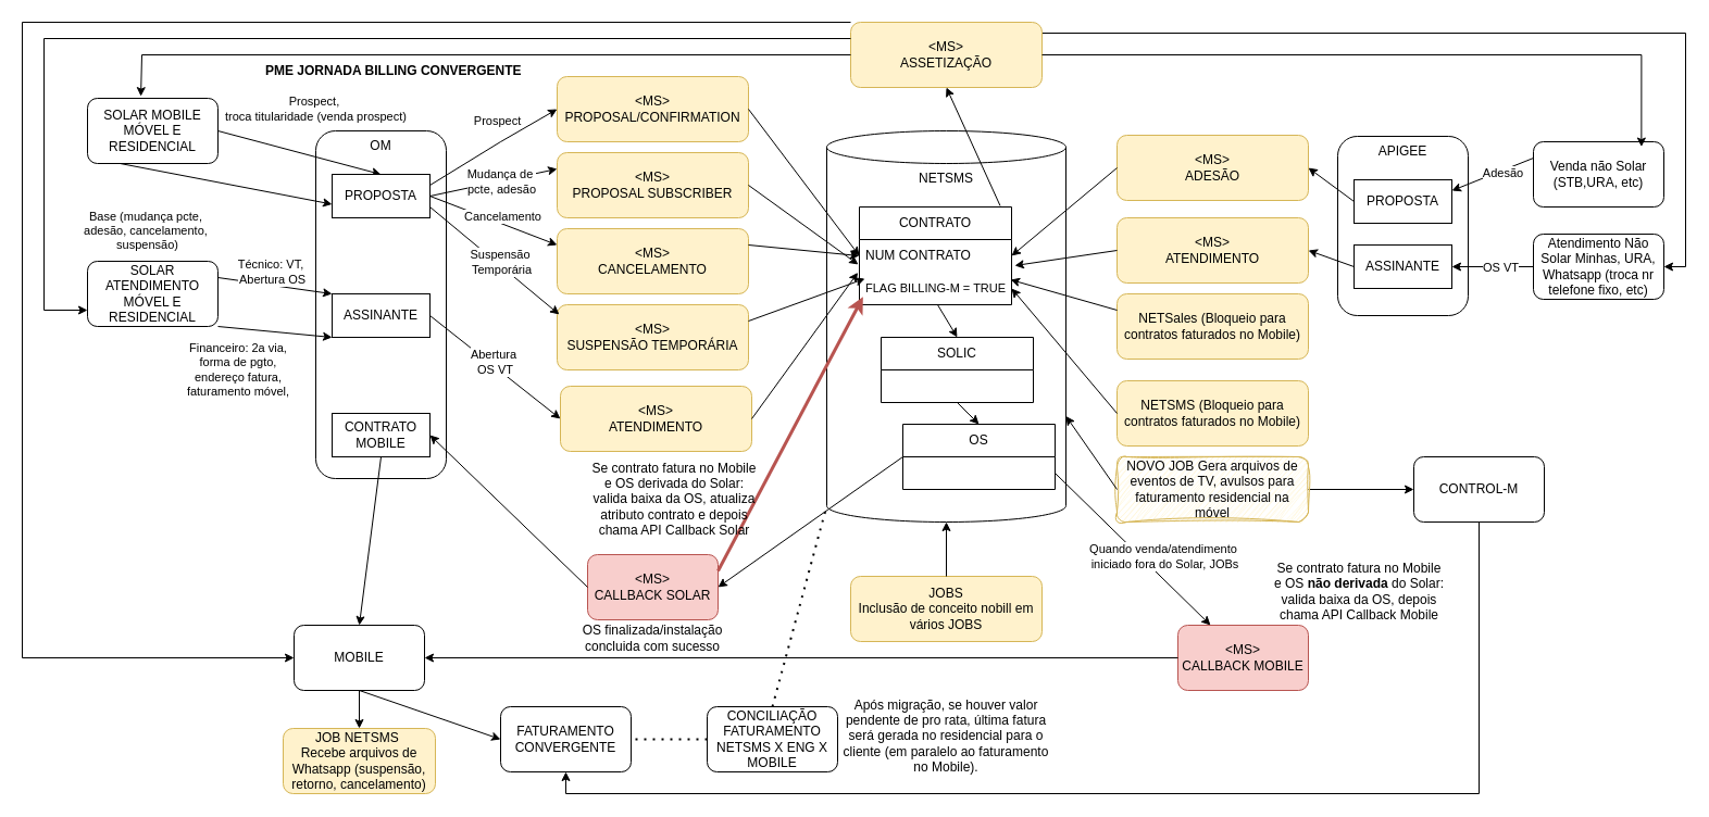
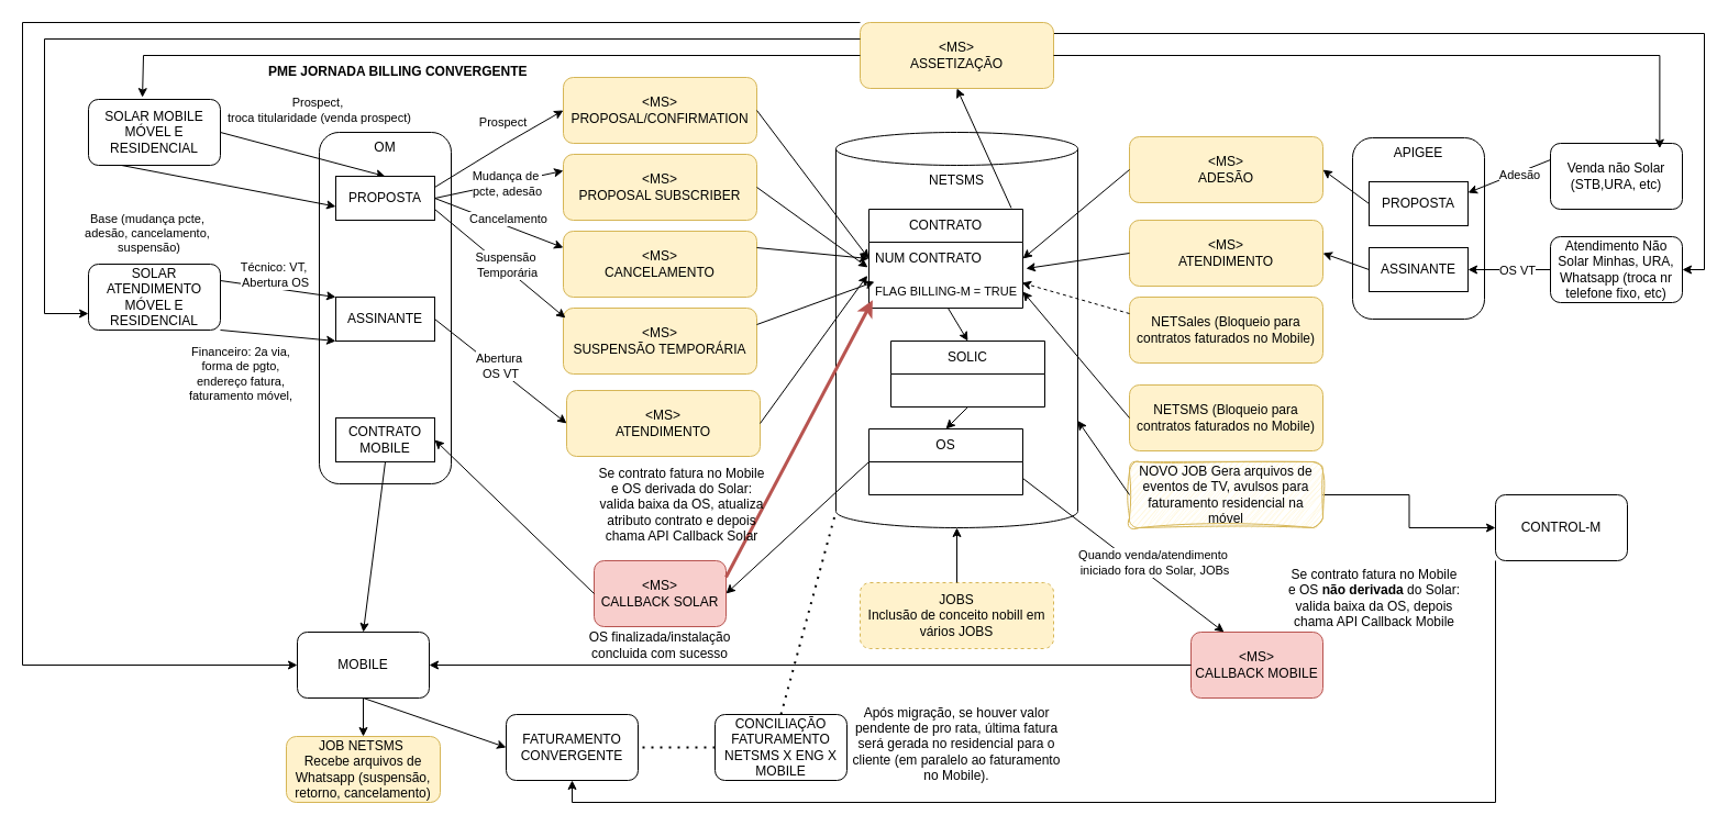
- <mxCell id="91" value="" style="endArrow=classic;html=1;rounded=0;entryX=0.993;entryY=0.233;entryDx=0;entryDy=0;exitX=0;exitY=0.25;exitDx=0;exitDy=0;entryPerimeter=0;" edge="1" parent="1" source="89" target="13"><mxGeometry width="50" height="50" relative="1" as="geometry"><mxPoint x="1107" y="315" as="sourcePoint" /><mxPoint x="1010" y="310" as="targetPoint" /></mxGeometry></mxCell>
+ <mxCell id="91" value="" style="endArrow=classic;html=1;rounded=0;entryX=0.993;entryY=0.233;entryDx=0;entryDy=0;exitX=0;exitY=0.25;exitDx=0;exitDy=0;entryPerimeter=0;dashed=1;" edge="1" parent="1" source="89" target="13"><mxGeometry width="50" height="50" relative="1" as="geometry"><mxPoint x="1107" y="315" as="sourcePoint" /><mxPoint x="1010" y="310" as="targetPoint" /></mxGeometry></mxCell>
- <mxCell id="19" value="OS" style="swimlane;fontStyle=0;childLayout=stackLayout;horizontal=1;startSize=30;horizontalStack=0;resizeParent=1;resizeParentMax=0;resizeLast=0;collapsible=1;marginBottom=0;whiteSpace=wrap;html=1;" vertex="1" parent="1"><mxGeometry x="830" y="390" width="140" height="60" as="geometry" /></mxCell>
+ <mxCell id="19" value="OS" style="swimlane;fontStyle=0;childLayout=stackLayout;horizontal=1;startSize=30;horizontalStack=0;resizeParent=1;resizeParentMax=0;resizeLast=0;collapsible=1;marginBottom=0;whiteSpace=wrap;html=1;" vertex="1" parent="1"><mxGeometry x="790" y="390" width="140" height="60" as="geometry" /></mxCell>
- <mxCell id="98" value="CONTROL-M" style="rounded=1;whiteSpace=wrap;html=1;" vertex="1" parent="1"><mxGeometry x="1300" y="420" width="120" height="60" as="geometry" /></mxCell>
+ <mxCell id="98" value="CONTROL-M" style="rounded=1;whiteSpace=wrap;html=1;" vertex="1" parent="1"><mxGeometry x="1360" y="450" width="120" height="60" as="geometry" /></mxCell>
- <mxCell id="73" value="JOBS&lt;div&gt;Inclusão de conceito nobill em vários JOBS&lt;/div&gt;" style="rounded=1;whiteSpace=wrap;html=1;fillColor=#fff2cc;strokeColor=#d6b656;" vertex="1" parent="1"><mxGeometry x="782" y="530" width="176" height="60" as="geometry" /></mxCell>
+ <mxCell id="73" value="JOBS&lt;div&gt;Inclusão de conceito nobill em vários JOBS&lt;/div&gt;" style="rounded=1;whiteSpace=wrap;html=1;fillColor=#fff2cc;strokeColor=#d6b656;dashed=1;" vertex="1" parent="1"><mxGeometry x="782" y="530" width="176" height="60" as="geometry" /></mxCell>
